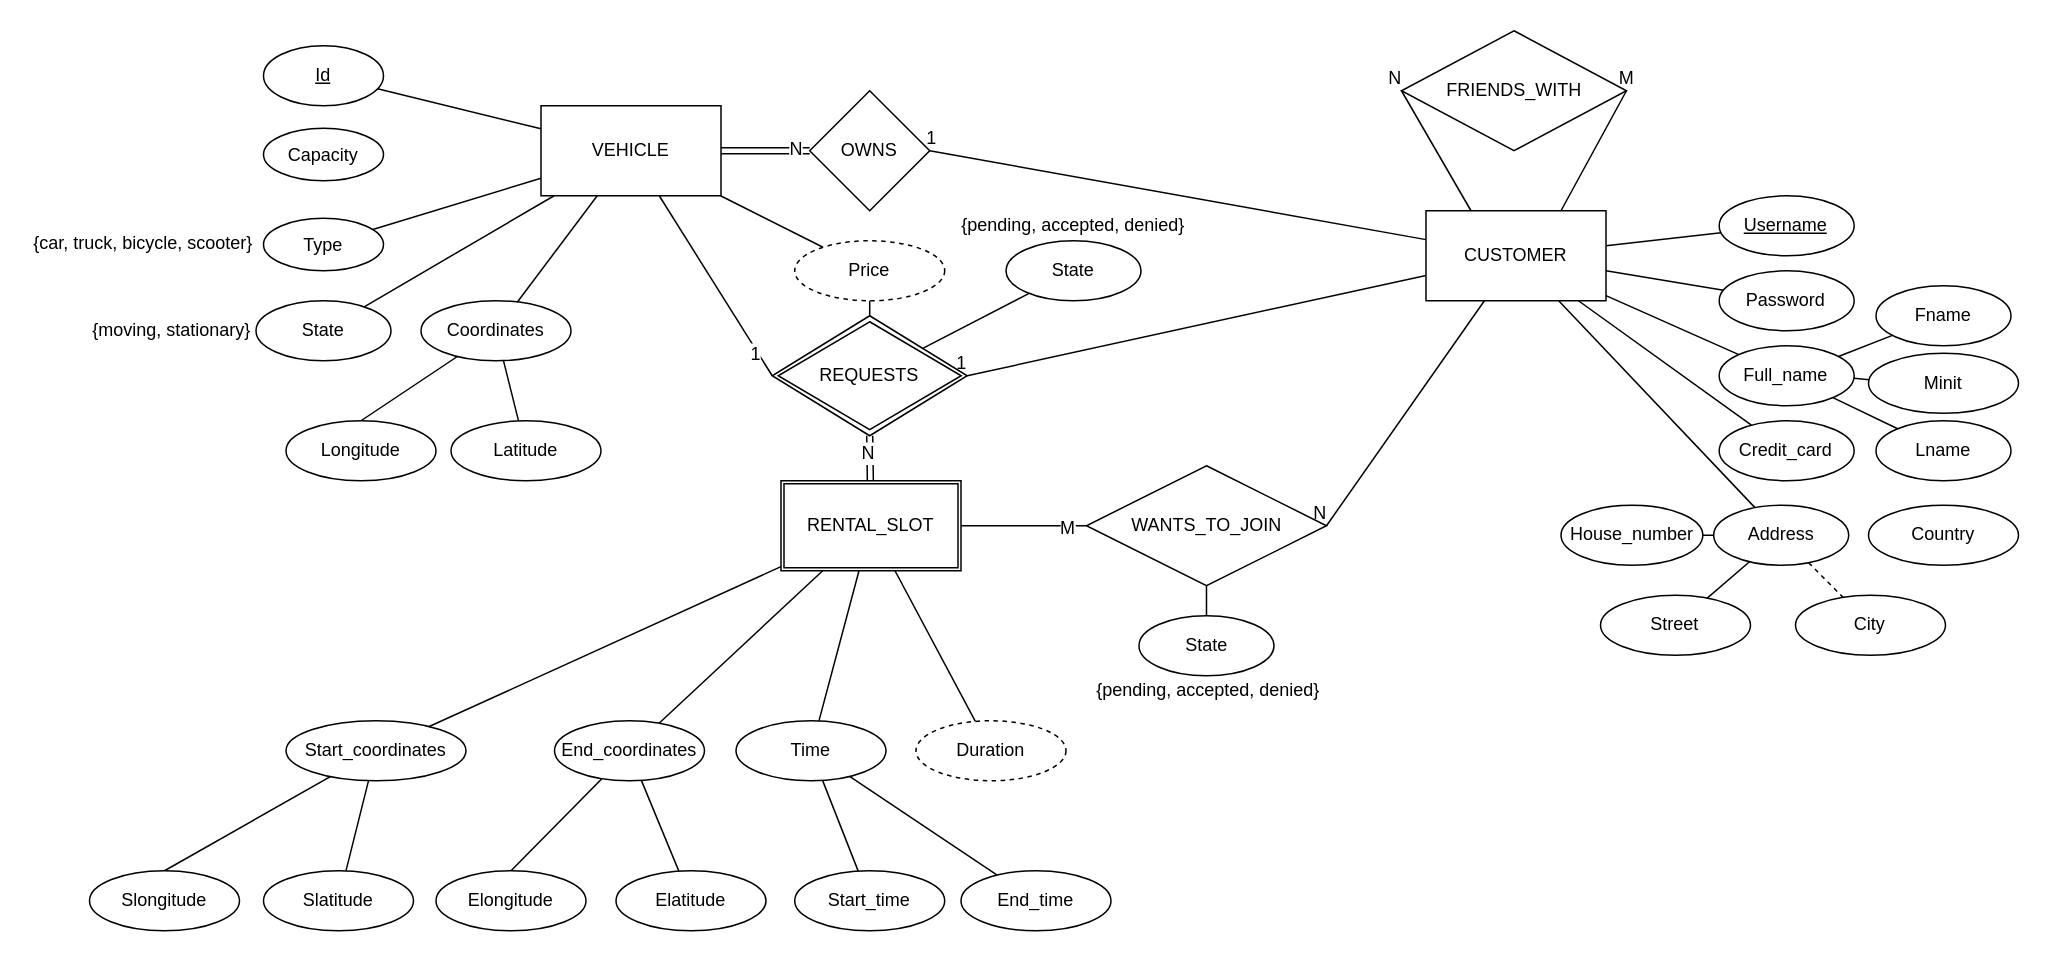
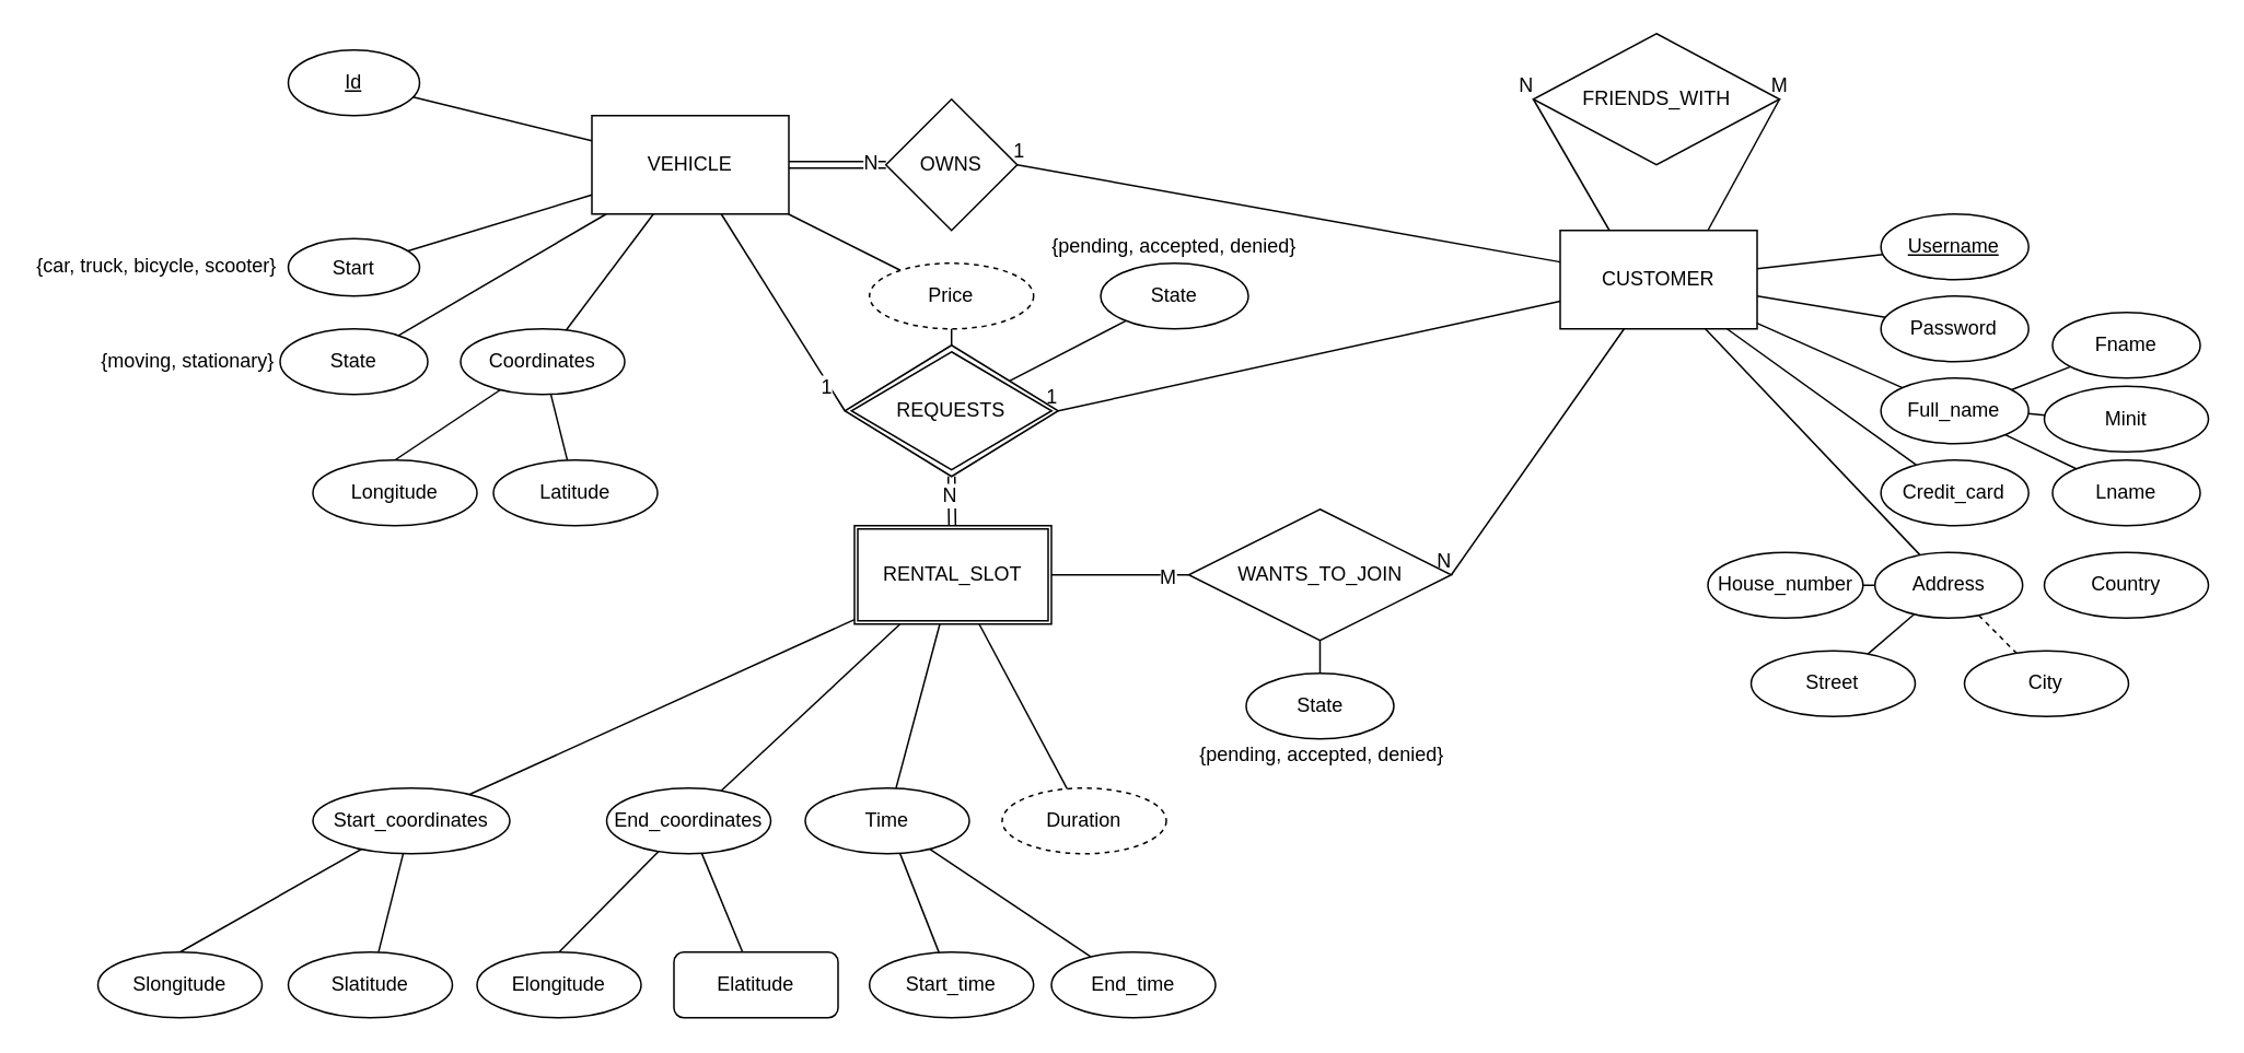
- <mxCell id="5" value="Capacity" style="ellipse;whiteSpace=wrap;html=1;" parent="1" vertex="1"><mxGeometry x="175" y="85" width="80" height="35" as="geometry" /></mxCell>
- <mxCell id="7" value="Type" style="ellipse;whiteSpace=wrap;html=1;" parent="1" vertex="1"><mxGeometry x="175" y="145" width="80" height="35" as="geometry" /></mxCell>
+ <mxCell id="7" value="Start" style="ellipse;whiteSpace=wrap;html=1;" parent="1" vertex="1"><mxGeometry x="175" y="145" width="80" height="35" as="geometry" /></mxCell>
- <mxCell id="62" value="Elatitude" style="ellipse;whiteSpace=wrap;html=1;align=center;" parent="1" vertex="1"><mxGeometry x="410" y="580" width="100" height="40" as="geometry" /></mxCell>
+ <mxCell id="62" value="Elatitude" style="whiteSpace=wrap;html=1;align=center;rounded=1;" parent="1" vertex="1"><mxGeometry x="410" y="580" width="100" height="40" as="geometry" /></mxCell>
